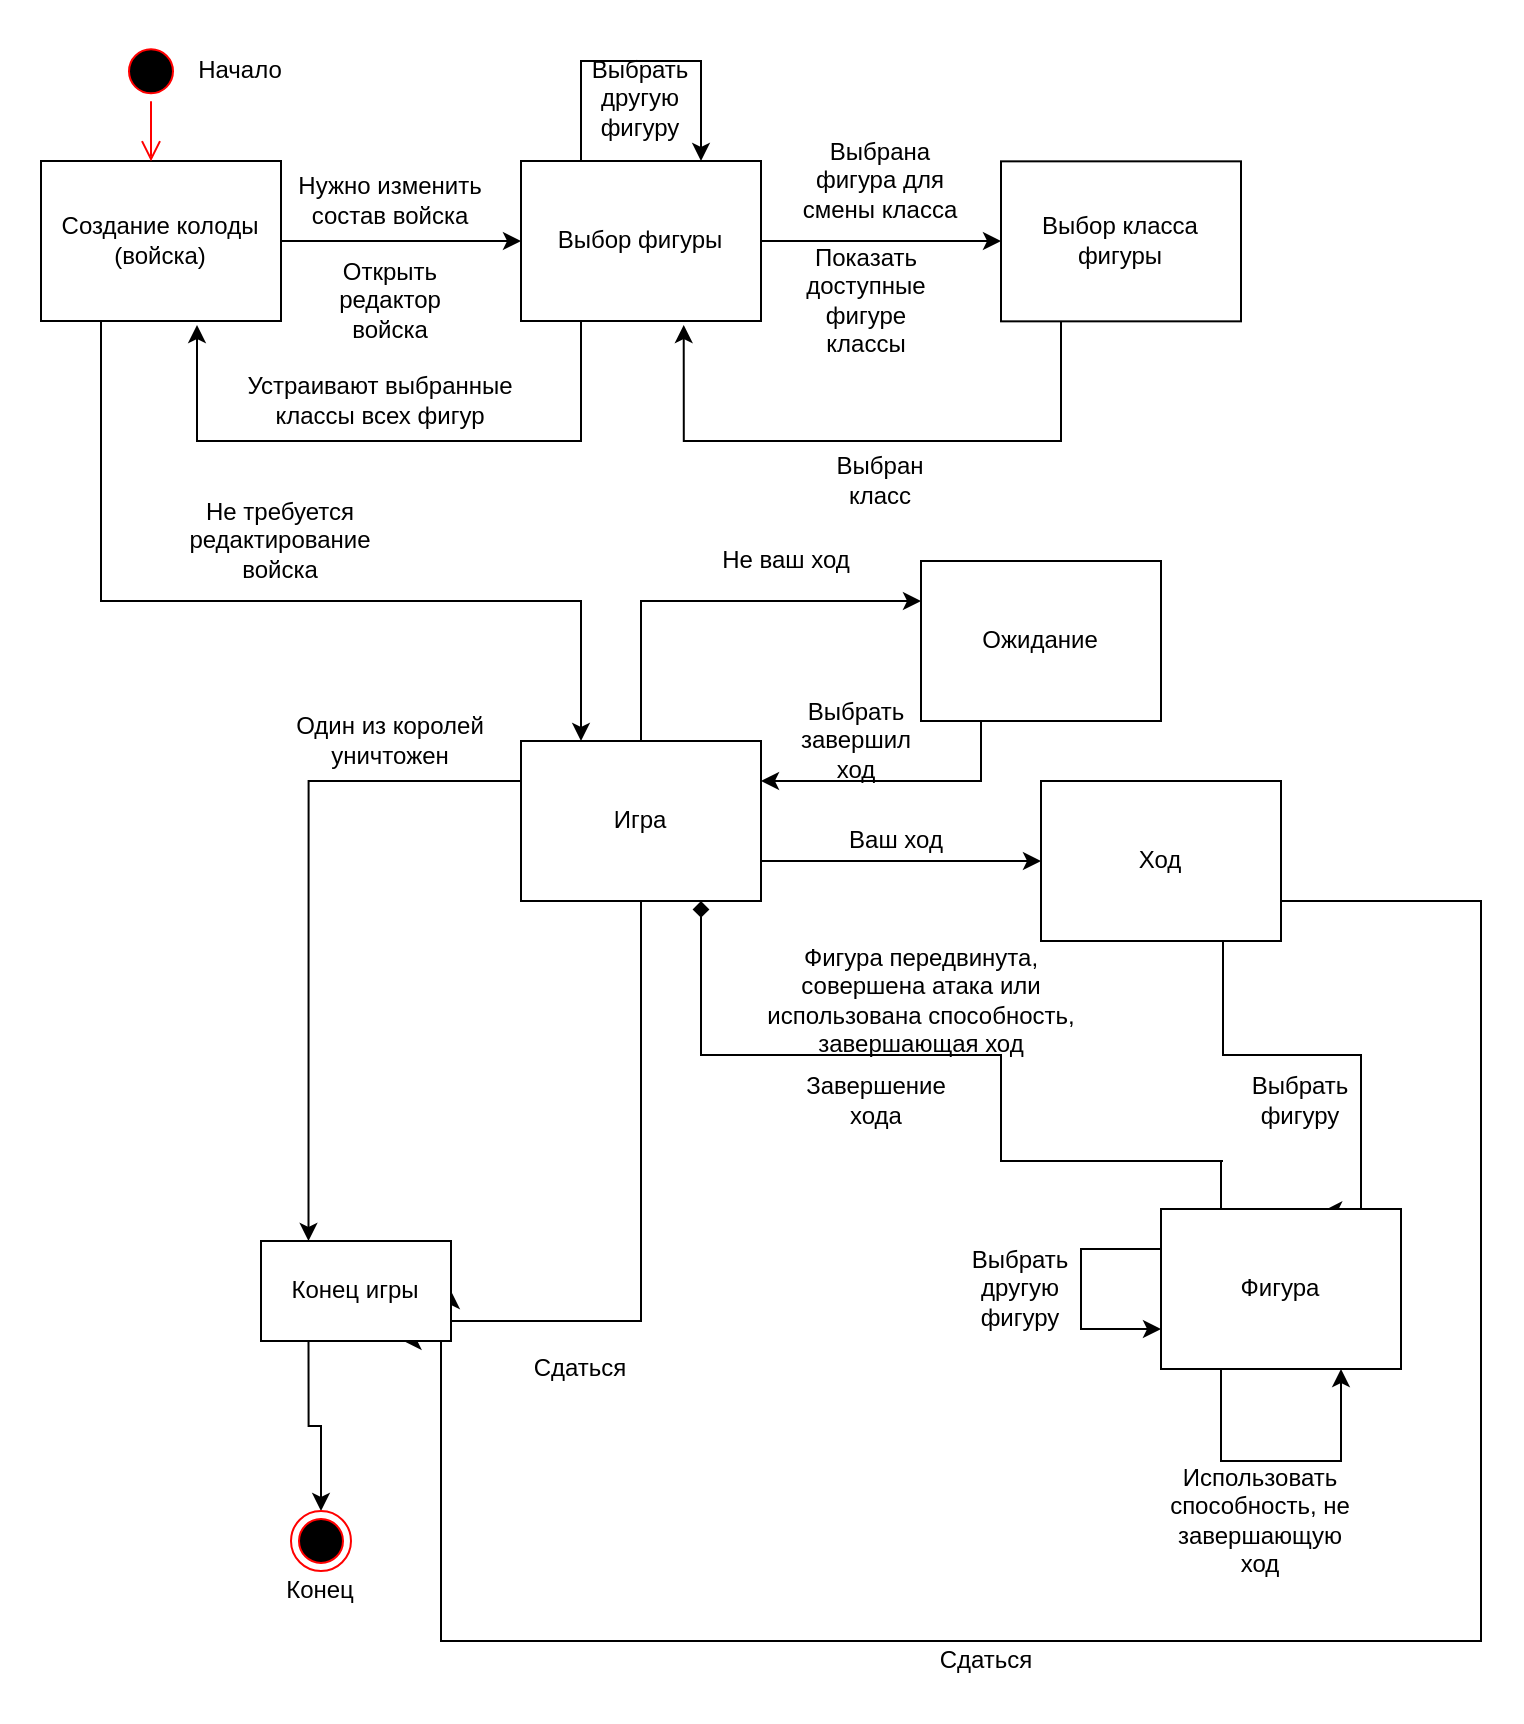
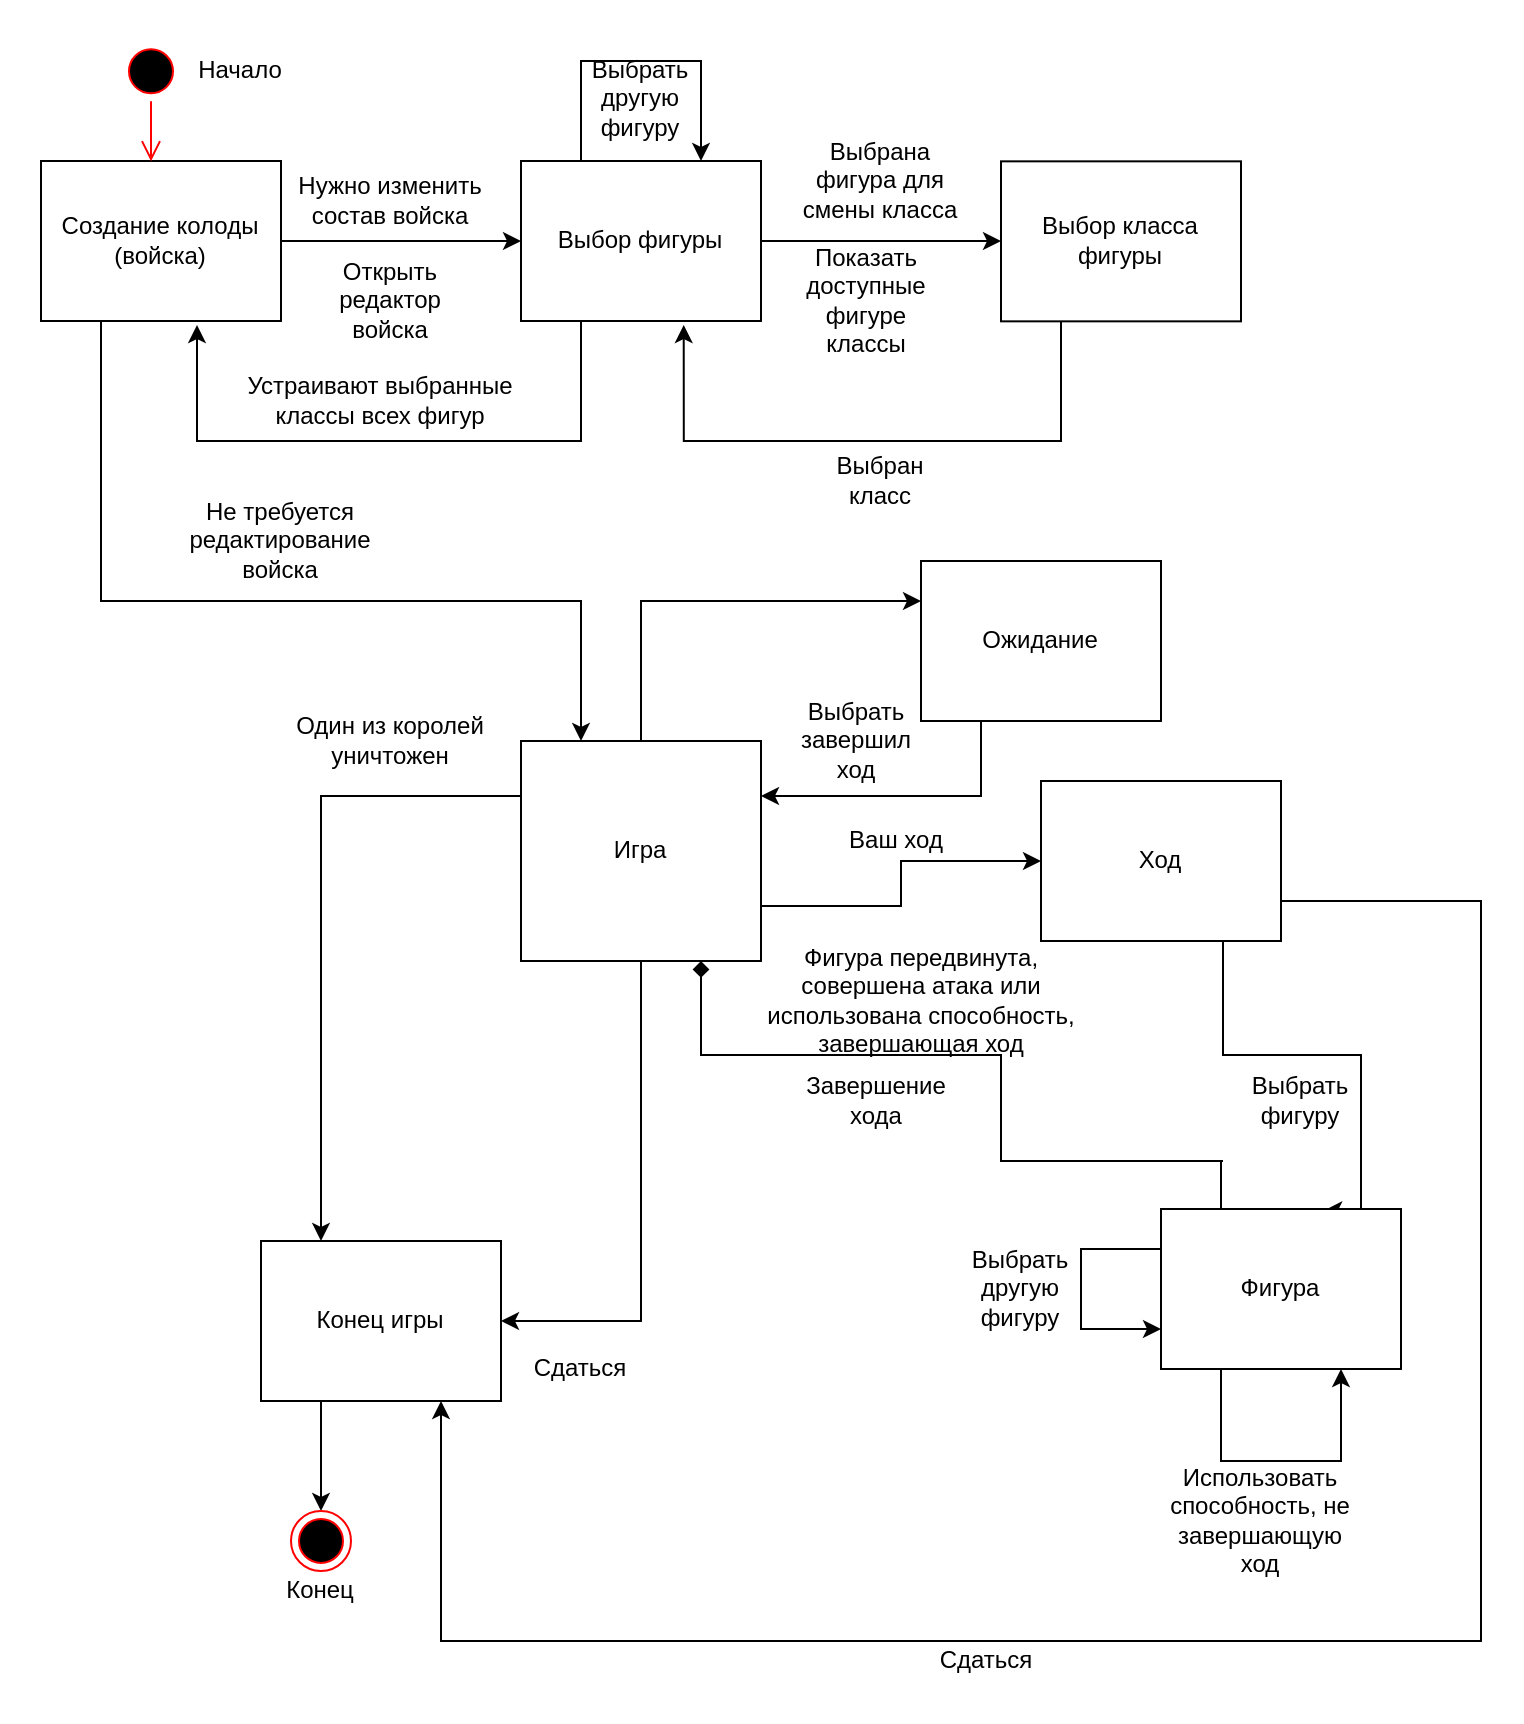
- <mxCell id="41" value="Не ваш ход" style="text;html=1;strokeColor=none;fillColor=none;align=center;verticalAlign=middle;whiteSpace=wrap;rounded=0;" parent="1" vertex="1"><mxGeometry x="353" y="270.147" width="80" height="20" as="geometry" /></mxCell>
- <mxCell id="20" value="Игра" style="rounded=0;whiteSpace=wrap;html=1;" parent="1" vertex="1"><mxGeometry x="260" y="370" width="120" height="80" as="geometry" /></mxCell>
+ <mxCell id="20" value="Игра" style="rounded=0;whiteSpace=wrap;html=1;" parent="1" vertex="1"><mxGeometry x="260" y="370" width="120" height="110" as="geometry" /></mxCell>
- <mxCell id="33" value="Конец игры" style="rounded=0;whiteSpace=wrap;html=1;" parent="1" vertex="1"><mxGeometry x="130" y="620" width="95" height="50" as="geometry" /></mxCell>
+ <mxCell id="33" value="Конец игры" style="rounded=0;whiteSpace=wrap;html=1;" parent="1" vertex="1"><mxGeometry x="130" y="620" width="120" height="80" as="geometry" /></mxCell>
